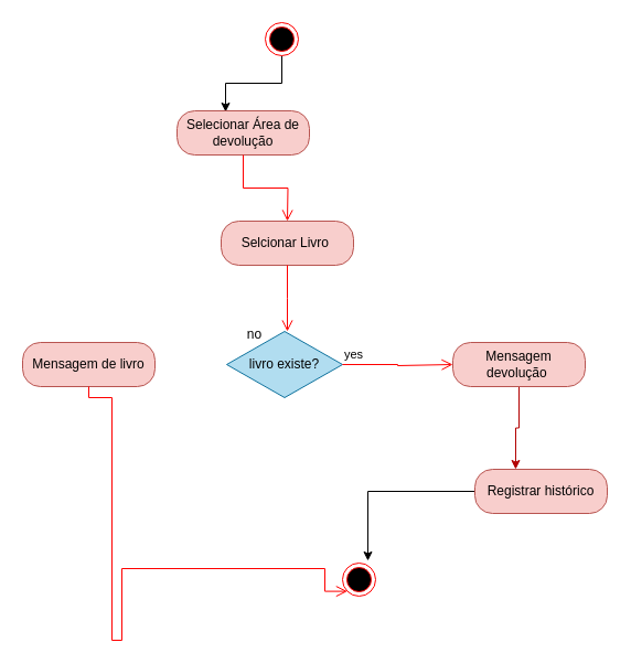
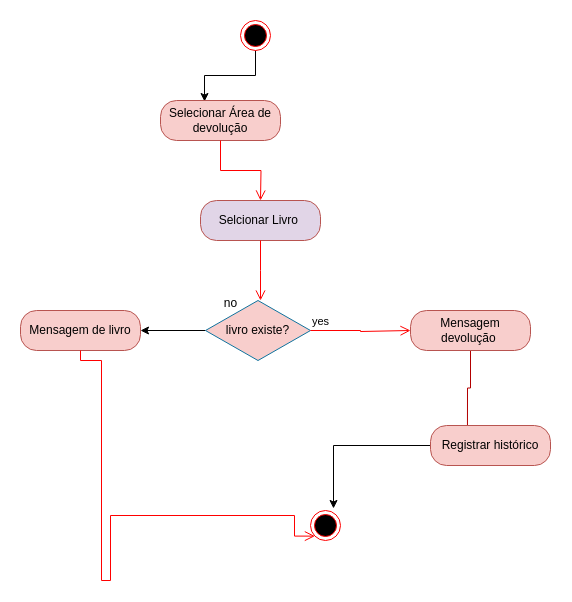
- <mxCell id="6" value="Selcionar Livro&amp;nbsp;" style="rounded=1;whiteSpace=wrap;html=1;arcSize=40;fillColor=#f8cecc;strokeColor=#b85450;" vertex="1" parent="1"><mxGeometry x="200" y="200" width="120" height="40" as="geometry" /></mxCell>
+ <mxCell id="6" value="Selcionar Livro&amp;nbsp;" style="rounded=1;whiteSpace=wrap;html=1;arcSize=40;fillColor=#e1d5e7;strokeColor=#b85450;" vertex="1" parent="1"><mxGeometry x="200" y="200" width="120" height="40" as="geometry" /></mxCell>
+ <mxCell id="10" style="edgeStyle=orthogonalEdgeStyle;rounded=0;orthogonalLoop=1;jettySize=auto;html=1;entryX=1;entryY=0.5;entryDx=0;entryDy=0;" edge="1" parent="1" source="11" target="8"><mxGeometry relative="1" as="geometry" /></mxCell>
- <mxCell id="11" value="livro existe?" style="rhombus;whiteSpace=wrap;html=1;fillColor=#b1ddf0;strokeColor=#10739e;" vertex="1" parent="1"><mxGeometry x="205" y="300" width="105" height="60" as="geometry" /></mxCell>
+ <mxCell id="11" value="livro existe?" style="rhombus;whiteSpace=wrap;html=1;fillColor=#f8cecc;strokeColor=#10739e;" vertex="1" parent="1"><mxGeometry x="205" y="300" width="105" height="60" as="geometry" /></mxCell>
- <mxCell id="14" style="edgeStyle=orthogonalEdgeStyle;rounded=0;orthogonalLoop=1;jettySize=auto;html=1;entryX=0.308;entryY=0;entryDx=0;entryDy=0;entryPerimeter=0;fillColor=#e51400;strokeColor=#B20000;" edge="1" parent="1" source="15" target="17"><mxGeometry relative="1" as="geometry" /></mxCell>
+ <mxCell id="14" style="edgeStyle=orthogonalEdgeStyle;rounded=0;orthogonalLoop=1;jettySize=auto;html=1;entryX=0.308;entryY=0;entryDx=0;entryDy=0;entryPerimeter=0;fillColor=#e51400;strokeColor=#B20000;endArrow=none;" edge="1" parent="1" source="15" target="17"><mxGeometry relative="1" as="geometry" /></mxCell>
